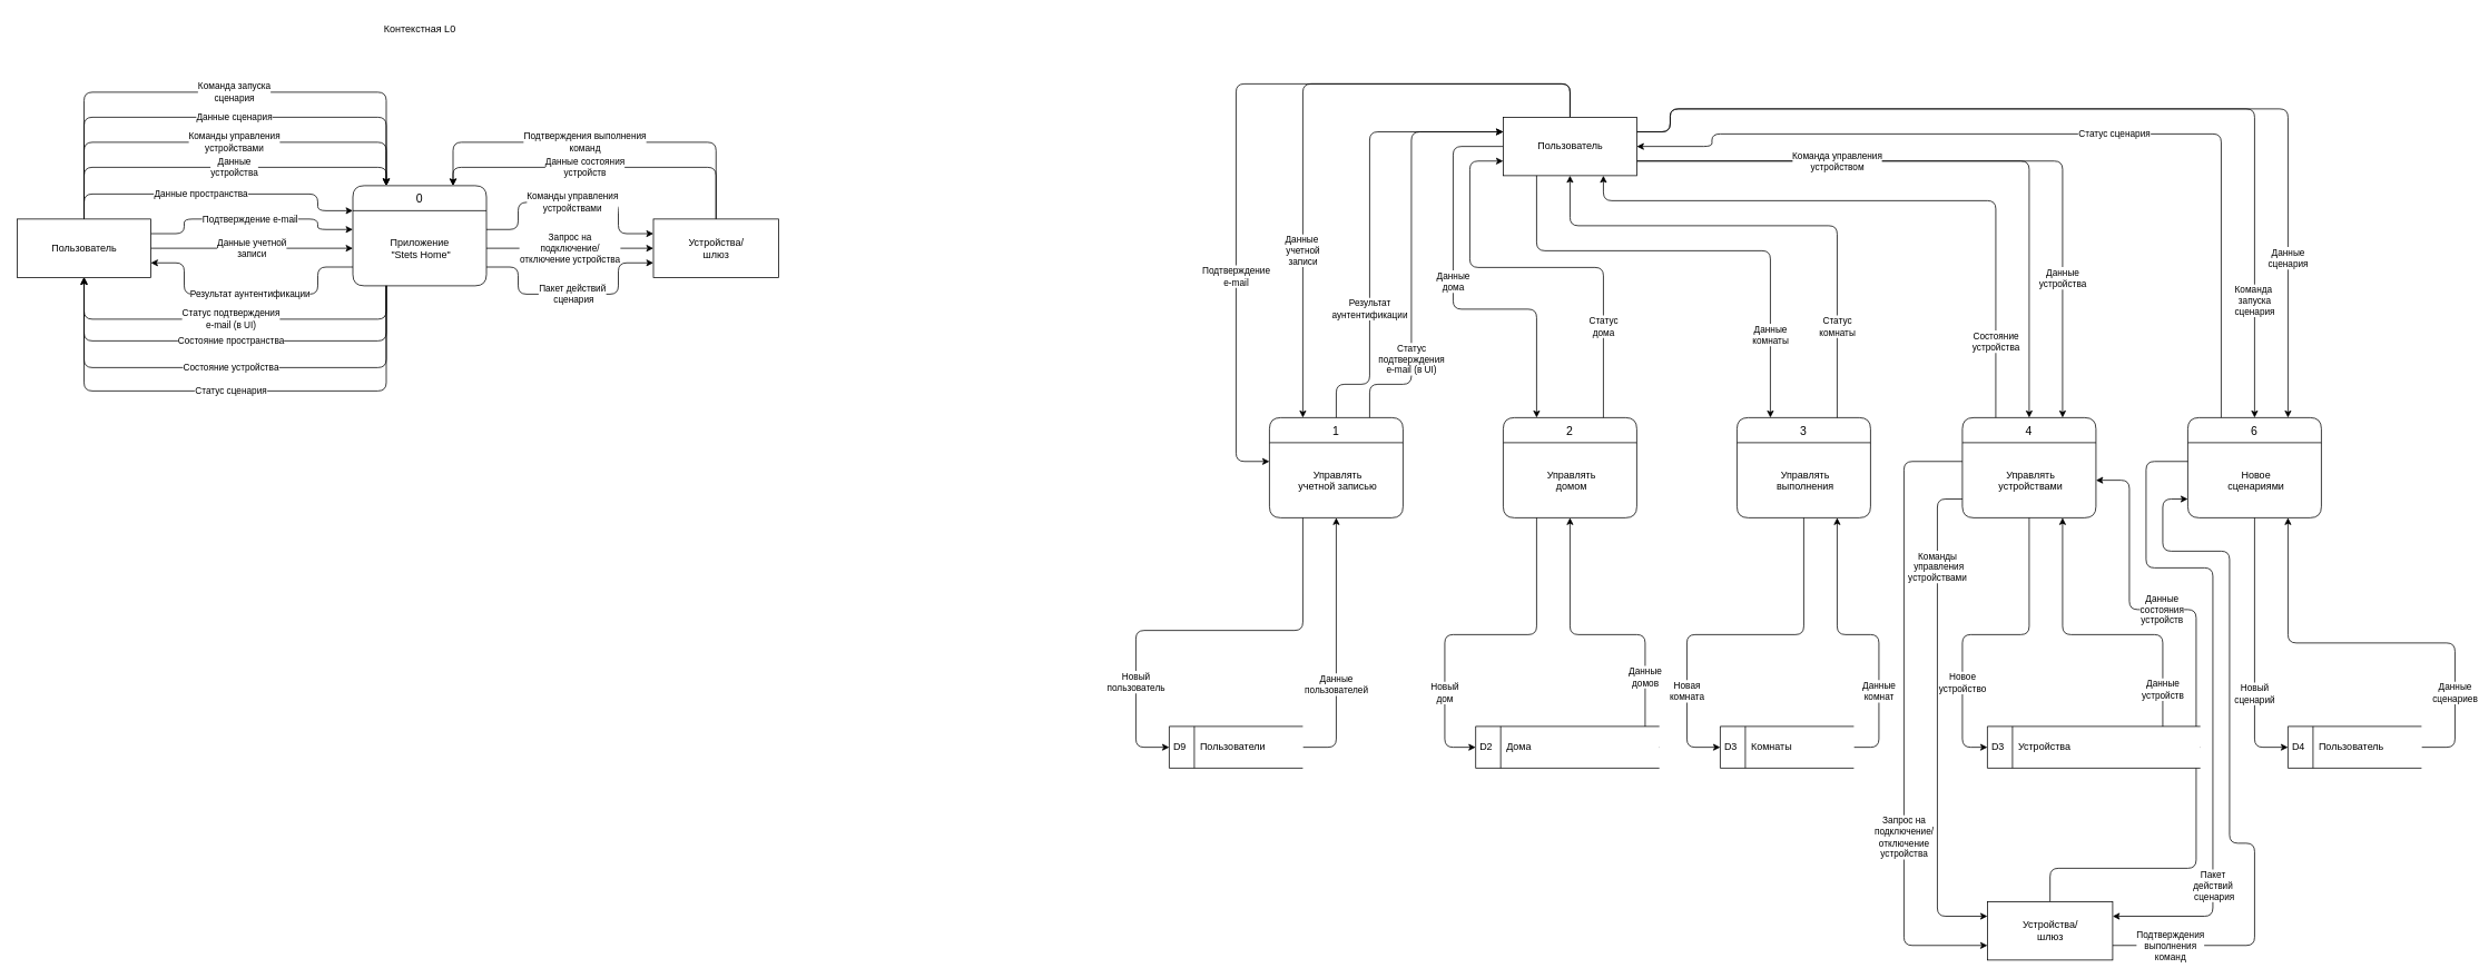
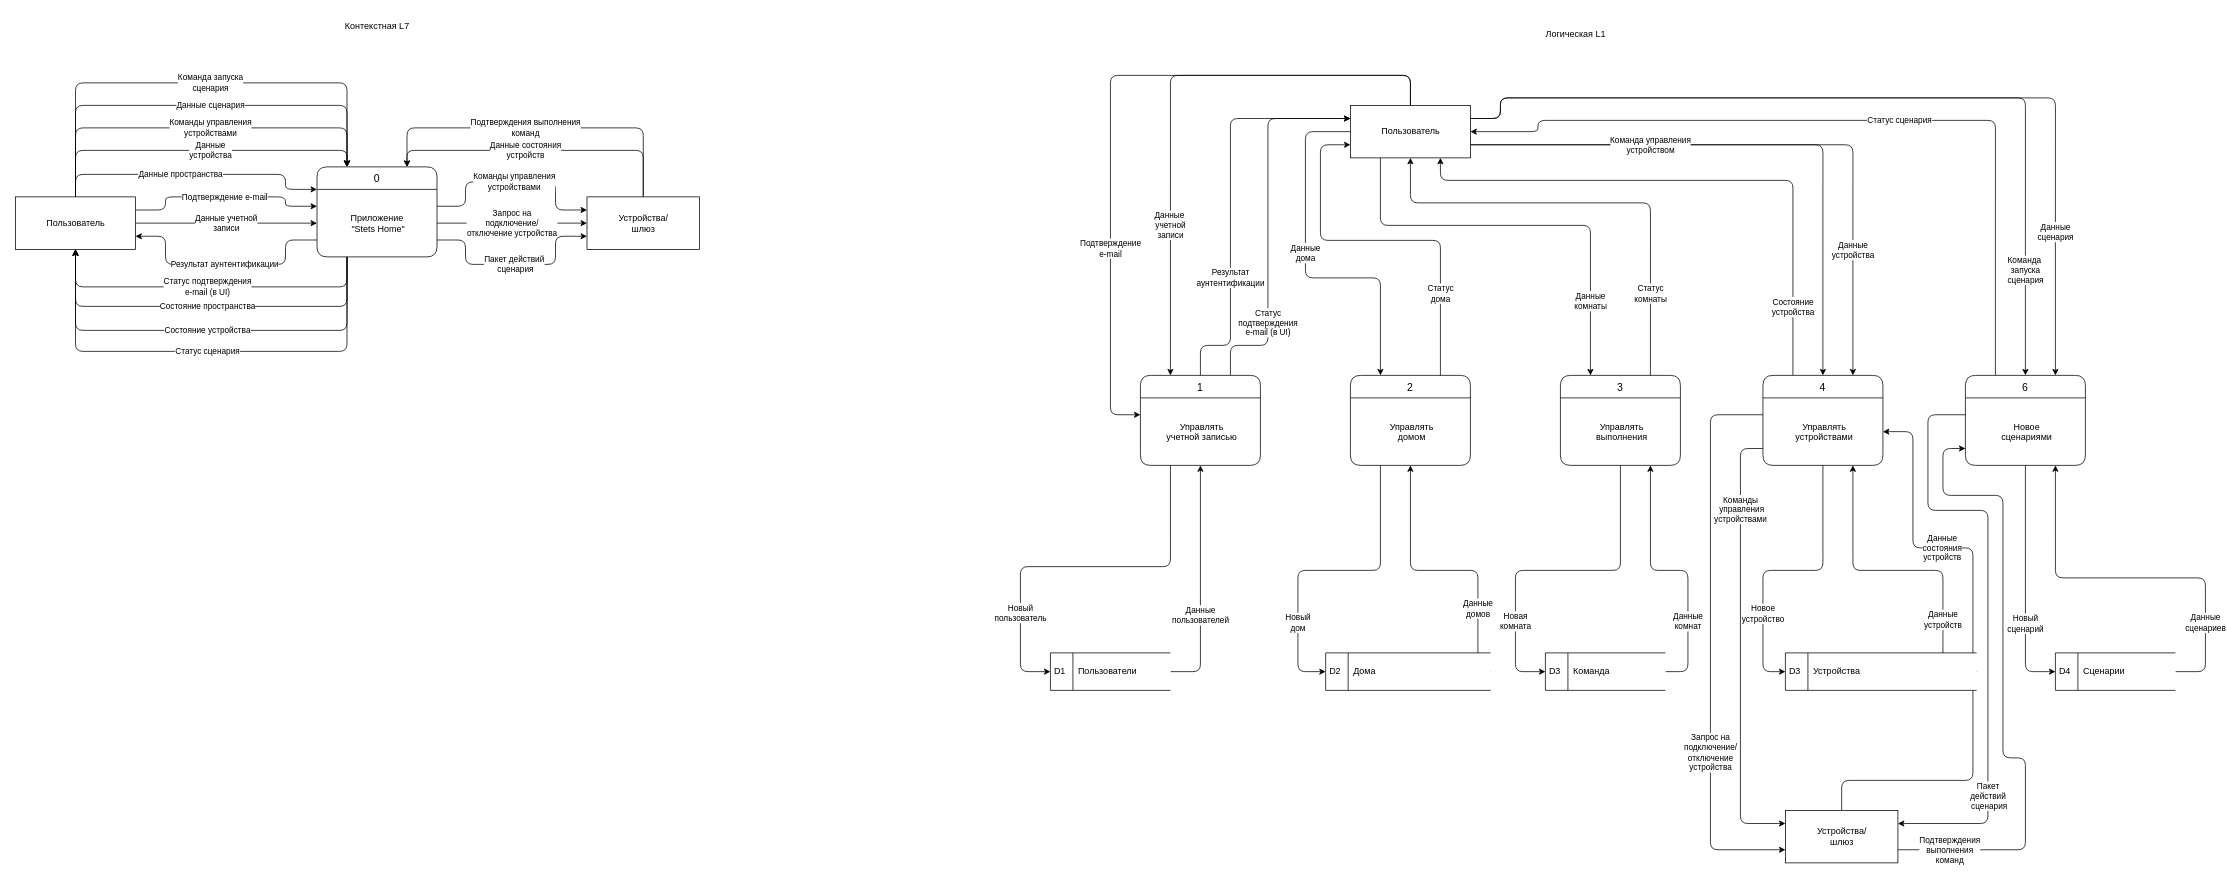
- <mxCell id="21" value="Контекстная L0" style="text;html=1;align=center;verticalAlign=middle;resizable=0;points=[];autosize=1;strokeColor=none;fillColor=none;" parent="1" vertex="1"><mxGeometry x="447" y="20" width="110" height="30" as="geometry" /></mxCell>
+ <mxCell id="21" value="Контекстная L7" style="text;html=1;align=center;verticalAlign=middle;resizable=0;points=[];autosize=1;strokeColor=none;fillColor=none;" parent="1" vertex="1"><mxGeometry x="447" y="20" width="110" height="30" as="geometry" /></mxCell>
+ <mxCell id="22" value="Логическая L1" style="text;html=1;align=center;verticalAlign=middle;resizable=0;points=[];autosize=1;strokeColor=none;fillColor=none;" parent="1" vertex="1"><mxGeometry x="2049.89" y="30" width="100" height="30" as="geometry" /></mxCell>
- <mxCell id="40" value="D9&amp;nbsp; &amp;nbsp; &amp;nbsp;Пользователи&amp;nbsp; &amp;nbsp;" style="html=1;dashed=0;whiteSpace=wrap;shape=mxgraph.dfd.dataStoreID;align=left;spacingLeft=3;points=[[0,0],[0.5,0],[1,0],[0,0.5],[1,0.5],[0,1],[0.5,1],[1,1]];" parent="1" vertex="1"><mxGeometry x="1399.89" y="870" width="160" height="50" as="geometry" /></mxCell>
+ <mxCell id="40" value="D1&amp;nbsp; &amp;nbsp; &amp;nbsp;Пользователи&amp;nbsp; &amp;nbsp;" style="html=1;dashed=0;whiteSpace=wrap;shape=mxgraph.dfd.dataStoreID;align=left;spacingLeft=3;points=[[0,0],[0.5,0],[1,0],[0,0.5],[1,0.5],[0,1],[0.5,1],[1,1]];" parent="1" vertex="1"><mxGeometry x="1399.89" y="870" width="160" height="50" as="geometry" /></mxCell>
- <mxCell id="48" value="D3&amp;nbsp; &amp;nbsp; &amp;nbsp;Комнаты" style="html=1;dashed=0;whiteSpace=wrap;shape=mxgraph.dfd.dataStoreID;align=left;spacingLeft=3;points=[[0,0],[0.5,0],[1,0],[0,0.5],[1,0.5],[0,1],[0.5,1],[1,1]];" parent="1" vertex="1"><mxGeometry x="2059.89" y="870" width="160" height="50" as="geometry" /></mxCell>
+ <mxCell id="48" value="D3&amp;nbsp; &amp;nbsp; &amp;nbsp;Команда" style="html=1;dashed=0;whiteSpace=wrap;shape=mxgraph.dfd.dataStoreID;align=left;spacingLeft=3;points=[[0,0],[0.5,0],[1,0],[0,0.5],[1,0.5],[0,1],[0.5,1],[1,1]];" parent="1" vertex="1"><mxGeometry x="2059.89" y="870" width="160" height="50" as="geometry" /></mxCell>
- <mxCell id="46" value="D4&amp;nbsp; &amp;nbsp; &amp;nbsp;Пользователь&amp;nbsp; &amp;nbsp;" style="html=1;dashed=0;whiteSpace=wrap;shape=mxgraph.dfd.dataStoreID;align=left;spacingLeft=3;points=[[0,0],[0.5,0],[1,0],[0,0.5],[1,0.5],[0,1],[0.5,1],[1,1]];" parent="1" vertex="1"><mxGeometry x="2739.89" y="870" width="160" height="50" as="geometry" /></mxCell>
+ <mxCell id="46" value="D4&amp;nbsp; &amp;nbsp; &amp;nbsp;Сценарии&amp;nbsp; &amp;nbsp;" style="html=1;dashed=0;whiteSpace=wrap;shape=mxgraph.dfd.dataStoreID;align=left;spacingLeft=3;points=[[0,0],[0.5,0],[1,0],[0,0.5],[1,0.5],[0,1],[0.5,1],[1,1]];" parent="1" vertex="1"><mxGeometry x="2739.89" y="870" width="160" height="50" as="geometry" /></mxCell>
